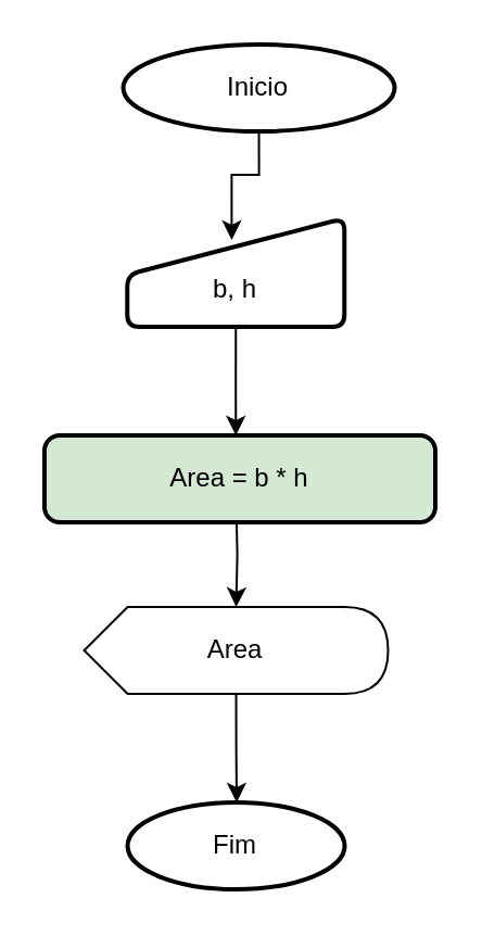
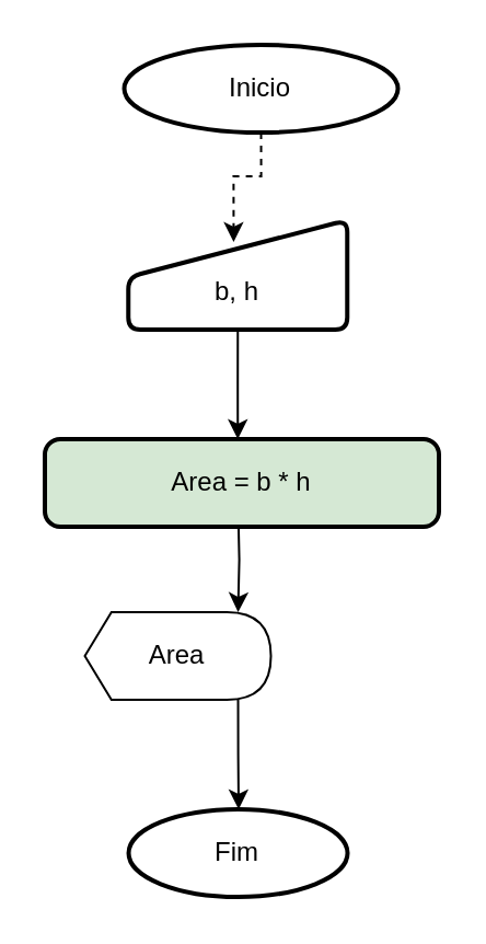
- <mxCell id="2" style="edgeStyle=orthogonalEdgeStyle;rounded=0;orthogonalLoop=1;jettySize=auto;html=1;exitX=0.5;exitY=1;exitDx=0;exitDy=0;exitPerimeter=0;entryX=0.481;entryY=0.2;entryDx=0;entryDy=0;entryPerimeter=0;" edge="1" parent="1" source="3" target="5"><mxGeometry relative="1" as="geometry" /></mxCell>
+ <mxCell id="2" style="edgeStyle=orthogonalEdgeStyle;rounded=0;orthogonalLoop=1;jettySize=auto;html=1;exitX=0.5;exitY=1;exitDx=0;exitDy=0;exitPerimeter=0;entryX=0.481;entryY=0.2;entryDx=0;entryDy=0;entryPerimeter=0;dashed=1;" edge="1" parent="1" source="3" target="5"><mxGeometry relative="1" as="geometry" /></mxCell>
- <mxCell id="9" value="Area" style="shape=display;whiteSpace=wrap;html=1;size=0.143;" vertex="1" parent="1"><mxGeometry x="38.26" y="279" width="140" height="40" as="geometry" /></mxCell>
+ <mxCell id="9" value="Area" style="shape=display;whiteSpace=wrap;html=1;size=0.143;" vertex="1" parent="1"><mxGeometry x="38.26" y="279" width="85" height="40" as="geometry" /></mxCell>
